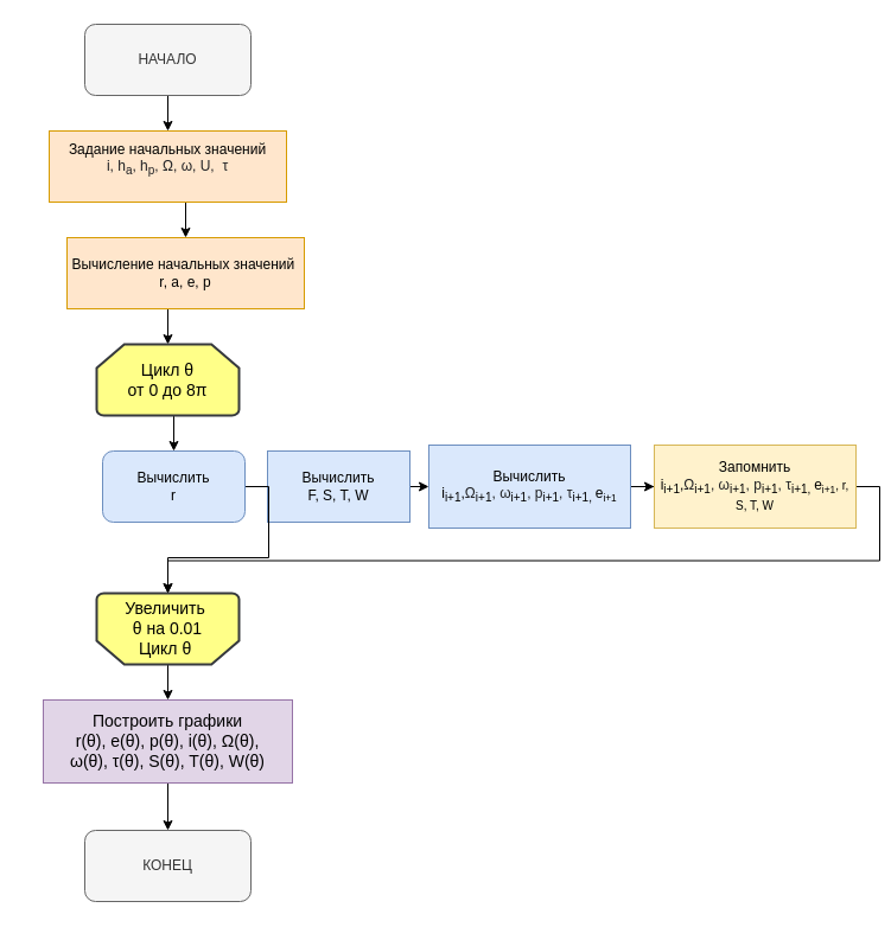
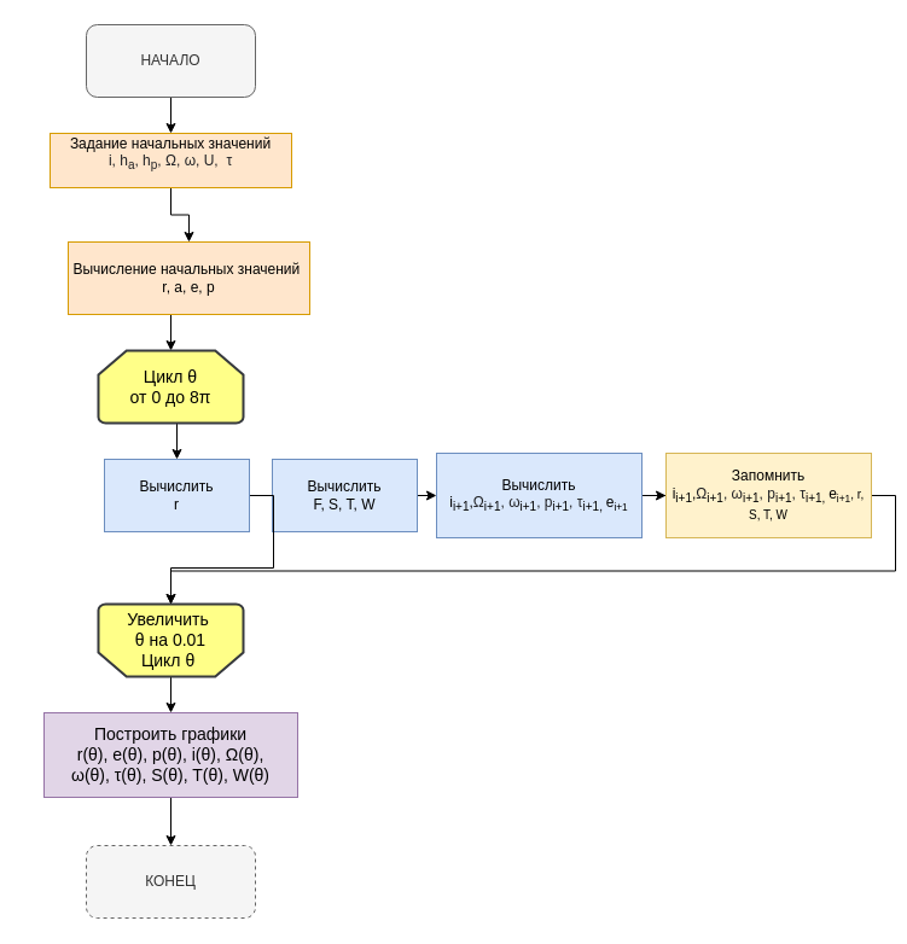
- <mxCell id="6" value="&lt;font style=&quot;font-size: 12px&quot;&gt;Задание начальных значений&lt;br&gt;&lt;span style=&quot;background-color: rgb(255 , 230 , 204)&quot;&gt;&lt;span style=&quot;color: rgb(32 , 33 , 36) ; font-family: &amp;#34;arial&amp;#34; , sans-serif ; text-align: left&quot;&gt;i, h&lt;sub&gt;a&lt;/sub&gt;, h&lt;sub&gt;p&lt;/sub&gt;, Ω, ω, U,&amp;nbsp;&amp;nbsp;&lt;/span&gt;&lt;font color=&quot;#202124&quot; face=&quot;arial, sans-serif&quot; style=&quot;font-size: 12px&quot;&gt;τ&lt;/font&gt;&lt;/span&gt;&lt;/font&gt;&lt;p class=&quot;MsoNormal&quot; align=&quot;center&quot; style=&quot;margin-left: 177pt ; text-indent: 35.4pt&quot;&gt;&lt;span style=&quot;font-size: 14pt ; line-height: 107% ; font-family: &amp;#34;times new roman&amp;#34; , serif&quot;&gt;&lt;/span&gt;&lt;/p&gt;&lt;p class=&quot;MsoNormal&quot; align=&quot;center&quot; style=&quot;margin-left: 177pt ; text-indent: 35.4pt&quot;&gt;&lt;span style=&quot;font-size: 14pt ; line-height: 107% ; font-family: &amp;#34;times new roman&amp;#34; , serif&quot;&gt;&lt;/span&gt;&lt;/p&gt;&lt;p class=&quot;MsoNormal&quot; align=&quot;center&quot; style=&quot;margin-left: 177pt ; text-indent: 35.4pt&quot;&gt;&lt;span style=&quot;font-size: 14pt ; line-height: 107% ; font-family: &amp;#34;times new roman&amp;#34; , serif&quot;&gt;&lt;/span&gt;&lt;/p&gt;&lt;p class=&quot;MsoNormal&quot; align=&quot;center&quot; style=&quot;margin-left: 177pt ; text-indent: 35.4pt&quot;&gt;&lt;span style=&quot;font-size: 14pt ; line-height: 107% ; font-family: &amp;#34;times new roman&amp;#34; , serif&quot;&gt;&lt;/span&gt;&lt;/p&gt;&lt;p class=&quot;MsoNormal&quot; align=&quot;center&quot; style=&quot;margin-left: 177pt ; text-indent: 35.4pt&quot;&gt;&lt;span style=&quot;font-size: 14pt ; line-height: 107% ; font-family: &amp;#34;times new roman&amp;#34; , serif&quot;&gt;&lt;/span&gt;&lt;/p&gt;&lt;p class=&quot;MsoNormal&quot; align=&quot;center&quot; style=&quot;margin-left: 177pt ; text-indent: 35.4pt&quot;&gt;&lt;span style=&quot;font-size: 14pt ; line-height: 107% ; font-family: &amp;#34;times new roman&amp;#34; , serif&quot;&gt;&lt;/span&gt;&lt;/p&gt;&lt;p class=&quot;MsoNormal&quot; align=&quot;center&quot; style=&quot;margin-left: 177pt ; text-indent: 35.4pt&quot;&gt;&lt;span style=&quot;font-size: 14pt ; line-height: 107% ; font-family: &amp;#34;times new roman&amp;#34; , serif&quot;&gt;&lt;/span&gt;&lt;/p&gt;" style="rounded=0;whiteSpace=wrap;html=1;horizontal=1;fillColor=#ffe6cc;strokeColor=#d79b00;" vertex="1" parent="1"><mxGeometry x="25" y="110" width="200" height="60" as="geometry" /></mxCell>
+ <mxCell id="6" value="&lt;font style=&quot;font-size: 12px&quot;&gt;Задание начальных значений&lt;br&gt;&lt;span style=&quot;background-color: rgb(255 , 230 , 204)&quot;&gt;&lt;span style=&quot;color: rgb(32 , 33 , 36) ; font-family: &amp;#34;arial&amp;#34; , sans-serif ; text-align: left&quot;&gt;i, h&lt;sub&gt;a&lt;/sub&gt;, h&lt;sub&gt;p&lt;/sub&gt;, Ω, ω, U,&amp;nbsp;&amp;nbsp;&lt;/span&gt;&lt;font color=&quot;#202124&quot; face=&quot;arial, sans-serif&quot; style=&quot;font-size: 12px&quot;&gt;τ&lt;/font&gt;&lt;/span&gt;&lt;/font&gt;&lt;p class=&quot;MsoNormal&quot; align=&quot;center&quot; style=&quot;margin-left: 177pt ; text-indent: 35.4pt&quot;&gt;&lt;span style=&quot;font-size: 14pt ; line-height: 107% ; font-family: &amp;#34;times new roman&amp;#34; , serif&quot;&gt;&lt;/span&gt;&lt;/p&gt;&lt;p class=&quot;MsoNormal&quot; align=&quot;center&quot; style=&quot;margin-left: 177pt ; text-indent: 35.4pt&quot;&gt;&lt;span style=&quot;font-size: 14pt ; line-height: 107% ; font-family: &amp;#34;times new roman&amp;#34; , serif&quot;&gt;&lt;/span&gt;&lt;/p&gt;&lt;p class=&quot;MsoNormal&quot; align=&quot;center&quot; style=&quot;margin-left: 177pt ; text-indent: 35.4pt&quot;&gt;&lt;span style=&quot;font-size: 14pt ; line-height: 107% ; font-family: &amp;#34;times new roman&amp;#34; , serif&quot;&gt;&lt;/span&gt;&lt;/p&gt;&lt;p class=&quot;MsoNormal&quot; align=&quot;center&quot; style=&quot;margin-left: 177pt ; text-indent: 35.4pt&quot;&gt;&lt;span style=&quot;font-size: 14pt ; line-height: 107% ; font-family: &amp;#34;times new roman&amp;#34; , serif&quot;&gt;&lt;/span&gt;&lt;/p&gt;&lt;p class=&quot;MsoNormal&quot; align=&quot;center&quot; style=&quot;margin-left: 177pt ; text-indent: 35.4pt&quot;&gt;&lt;span style=&quot;font-size: 14pt ; line-height: 107% ; font-family: &amp;#34;times new roman&amp;#34; , serif&quot;&gt;&lt;/span&gt;&lt;/p&gt;&lt;p class=&quot;MsoNormal&quot; align=&quot;center&quot; style=&quot;margin-left: 177pt ; text-indent: 35.4pt&quot;&gt;&lt;span style=&quot;font-size: 14pt ; line-height: 107% ; font-family: &amp;#34;times new roman&amp;#34; , serif&quot;&gt;&lt;/span&gt;&lt;/p&gt;&lt;p class=&quot;MsoNormal&quot; align=&quot;center&quot; style=&quot;margin-left: 177pt ; text-indent: 35.4pt&quot;&gt;&lt;span style=&quot;font-size: 14pt ; line-height: 107% ; font-family: &amp;#34;times new roman&amp;#34; , serif&quot;&gt;&lt;/span&gt;&lt;/p&gt;" style="rounded=0;whiteSpace=wrap;html=1;horizontal=1;fillColor=#ffe6cc;strokeColor=#d79b00;" vertex="1" parent="1"><mxGeometry x="25" y="110" width="200" height="45" as="geometry" /></mxCell>
- <mxCell id="16" value="&lt;font style=&quot;font-size: 12px&quot;&gt;Вычислить &lt;br&gt;r&lt;/font&gt;" style="whiteSpace=wrap;html=1;fillColor=#dae8fc;strokeColor=#6c8ebf;rounded=1;" vertex="1" parent="1"><mxGeometry x="70" y="380" width="120" height="60" as="geometry" /></mxCell>
+ <mxCell id="16" value="&lt;font style=&quot;font-size: 12px&quot;&gt;Вычислить &lt;br&gt;r&lt;/font&gt;" style="rounded=0;whiteSpace=wrap;html=1;fillColor=#dae8fc;strokeColor=#6c8ebf;" vertex="1" parent="1"><mxGeometry x="70" y="380" width="120" height="60" as="geometry" /></mxCell>
- <mxCell id="4" value="КОНЕЦ" style="rounded=1;whiteSpace=wrap;html=1;fillColor=#f5f5f5;strokeColor=#666666;fontColor=#333333;" vertex="1" parent="1"><mxGeometry x="55" y="700" width="140" height="60" as="geometry" /></mxCell>
+ <mxCell id="4" value="КОНЕЦ" style="rounded=1;whiteSpace=wrap;html=1;fillColor=#f5f5f5;strokeColor=#666666;fontColor=#333333;dashed=1;" vertex="1" parent="1"><mxGeometry x="55" y="700" width="140" height="60" as="geometry" /></mxCell>
